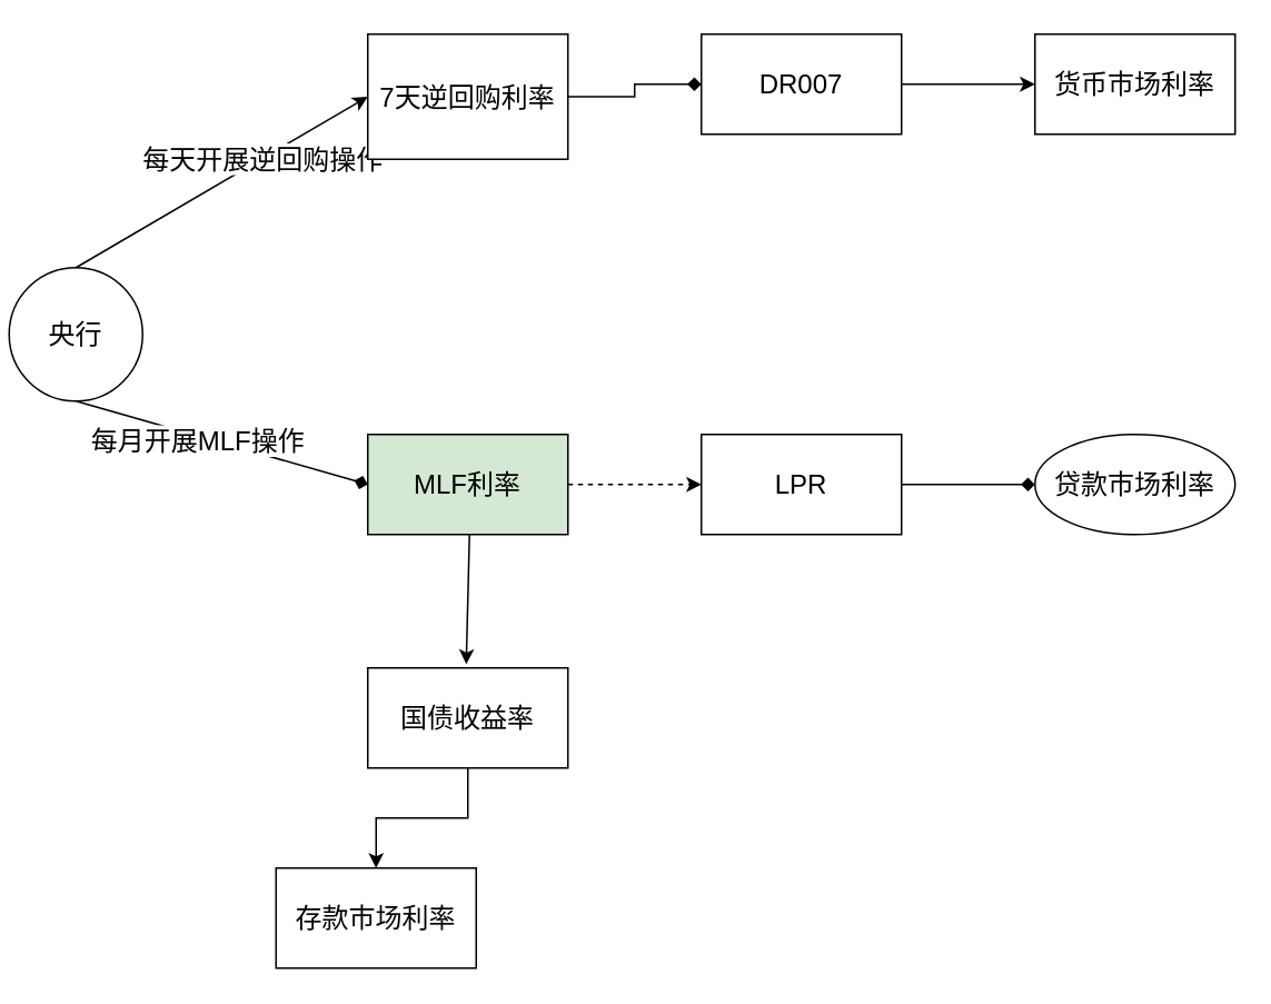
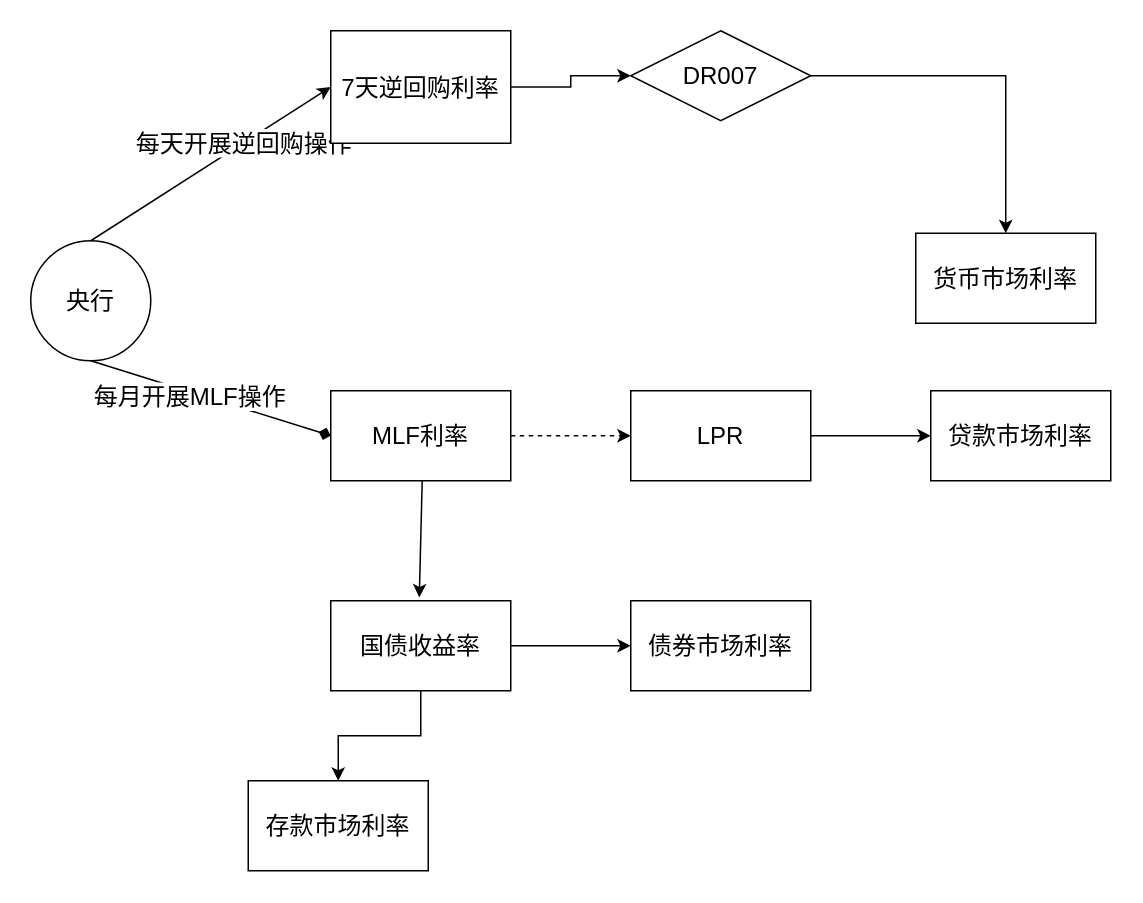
- <mxCell id="7" value="" style="edgeStyle=orthogonalEdgeStyle;rounded=0;orthogonalLoop=1;jettySize=auto;html=1;endArrow=diamond;" edge="1" parent="1" source="8" target="10"><mxGeometry relative="1" as="geometry" /></mxCell>
+ <mxCell id="7" value="" style="edgeStyle=orthogonalEdgeStyle;rounded=0;orthogonalLoop=1;jettySize=auto;html=1;" edge="1" parent="1" source="8" target="10"><mxGeometry relative="1" as="geometry" /></mxCell>
- <mxCell id="10" value="&lt;font style=&quot;font-size: 16px;&quot;&gt;DR007&lt;/font&gt;" style="whiteSpace=wrap;html=1;rounded=0;" vertex="1" parent="1"><mxGeometry x="420" y="20" width="120" height="60" as="geometry" /></mxCell>
+ <mxCell id="10" value="&lt;font style=&quot;font-size: 16px;&quot;&gt;DR007&lt;/font&gt;" style="rhombus;whiteSpace=wrap;html=1;" vertex="1" parent="1"><mxGeometry x="420" y="20" width="120" height="60" as="geometry" /></mxCell>
- <mxCell id="11" value="&lt;font style=&quot;font-size: 16px;&quot;&gt;货币市场利率&lt;/font&gt;" style="rounded=0;whiteSpace=wrap;html=1;" vertex="1" parent="1"><mxGeometry x="620" y="20" width="120" height="60" as="geometry" /></mxCell>
+ <mxCell id="11" value="&lt;font style=&quot;font-size: 16px;&quot;&gt;货币市场利率&lt;/font&gt;" style="rounded=0;whiteSpace=wrap;html=1;" vertex="1" parent="1"><mxGeometry x="610" y="155" width="120" height="60" as="geometry" /></mxCell>
- <mxCell id="2" value="&lt;font style=&quot;font-size: 16px;&quot;&gt;央行&lt;/font&gt;" style="ellipse;whiteSpace=wrap;html=1;aspect=fixed;" vertex="1" parent="1"><mxGeometry x="5" y="160" width="80" height="80" as="geometry" /></mxCell>
+ <mxCell id="2" value="&lt;font style=&quot;font-size: 16px;&quot;&gt;央行&lt;/font&gt;" style="ellipse;whiteSpace=wrap;html=1;aspect=fixed;" vertex="1" parent="1"><mxGeometry x="20" y="160" width="80" height="80" as="geometry" /></mxCell>
- <mxCell id="13" value="&lt;font style=&quot;font-size: 16px;&quot;&gt;MLF利率&lt;/font&gt;" style="rounded=0;whiteSpace=wrap;html=1;fillColor=#d5e8d4;" vertex="1" parent="1"><mxGeometry x="220" y="260" width="120" height="60" as="geometry" /></mxCell>
+ <mxCell id="13" value="&lt;font style=&quot;font-size: 16px;&quot;&gt;MLF利率&lt;/font&gt;" style="rounded=0;whiteSpace=wrap;html=1;" vertex="1" parent="1"><mxGeometry x="220" y="260" width="120" height="60" as="geometry" /></mxCell>
- <mxCell id="14" value="" style="edgeStyle=orthogonalEdgeStyle;rounded=0;orthogonalLoop=1;jettySize=auto;html=1;endArrow=diamond;" edge="1" parent="1" source="15" target="16"><mxGeometry relative="1" as="geometry" /></mxCell>
+ <mxCell id="14" value="" style="edgeStyle=orthogonalEdgeStyle;rounded=0;orthogonalLoop=1;jettySize=auto;html=1;" edge="1" parent="1" source="15" target="16"><mxGeometry relative="1" as="geometry" /></mxCell>
- <mxCell id="16" value="&lt;font style=&quot;font-size: 16px;&quot;&gt;贷款市场利率&lt;/font&gt;" style="ellipse;whiteSpace=wrap;html=1;" vertex="1" parent="1"><mxGeometry x="620" y="260" width="120" height="60" as="geometry" /></mxCell>
+ <mxCell id="16" value="&lt;font style=&quot;font-size: 16px;&quot;&gt;贷款市场利率&lt;/font&gt;" style="rounded=0;whiteSpace=wrap;html=1;" vertex="1" parent="1"><mxGeometry x="620" y="260" width="120" height="60" as="geometry" /></mxCell>
+ <mxCell id="18" value="" style="edgeStyle=orthogonalEdgeStyle;rounded=0;orthogonalLoop=1;jettySize=auto;html=1;" edge="1" parent="1" source="20" target="21"><mxGeometry relative="1" as="geometry" /></mxCell>
+ <mxCell id="21" value="&lt;font style=&quot;font-size: 16px;&quot;&gt;债券市场利率&lt;/font&gt;" style="rounded=0;whiteSpace=wrap;html=1;" vertex="1" parent="1"><mxGeometry x="420" y="400" width="120" height="60" as="geometry" /></mxCell>
